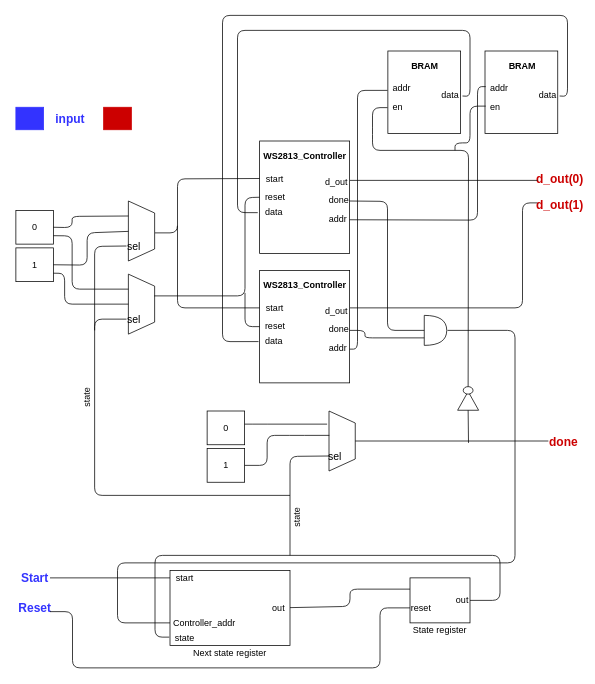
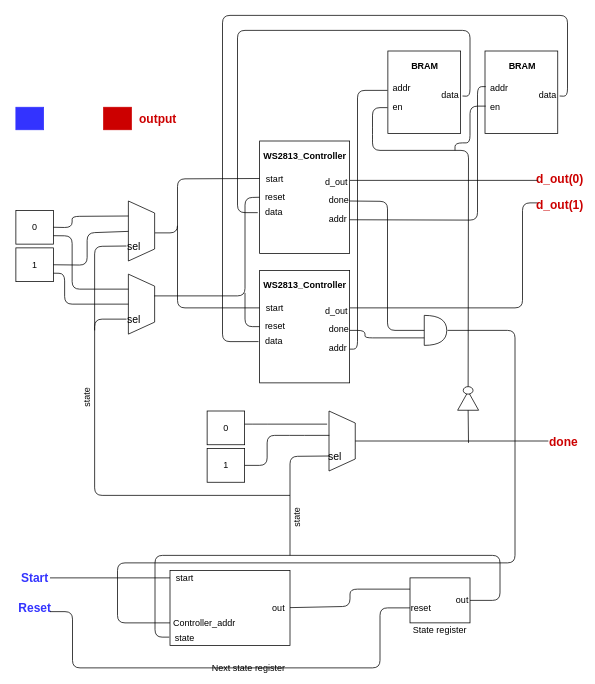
- <mxCell id="50" value="&lt;span style=&quot;font-size: 16px&quot;&gt;&lt;font color=&quot;#3333ff&quot;&gt;&lt;b&gt;input&lt;/b&gt;&lt;/font&gt;&lt;/span&gt;" style="text;html=1;strokeColor=none;fillColor=none;align=center;verticalAlign=middle;whiteSpace=wrap;rounded=0;" vertex="1" parent="1"><mxGeometry x="67.5" y="147.5" width="50" height="20" as="geometry" /></mxCell>
+ <mxCell id="52" value="&lt;span style=&quot;font-size: 16px&quot;&gt;&lt;b&gt;&lt;font color=&quot;#cc0000&quot;&gt;output&lt;/font&gt;&lt;/b&gt;&lt;/span&gt;" style="text;html=1;strokeColor=none;fillColor=none;align=center;verticalAlign=middle;whiteSpace=wrap;rounded=0;" vertex="1" parent="1"><mxGeometry x="184.5" y="147.5" width="50" height="20" as="geometry" /></mxCell>
- <mxCell id="3" value="Next state register" style="text;html=1;strokeColor=none;fillColor=none;align=center;verticalAlign=middle;whiteSpace=wrap;rounded=0;" vertex="1" parent="1"><mxGeometry x="256" y="860" width="100" height="20" as="geometry" /></mxCell>
+ <mxCell id="3" value="Next state register" style="text;html=1;strokeColor=none;fillColor=none;align=center;verticalAlign=middle;whiteSpace=wrap;rounded=0;" vertex="1" parent="1"><mxGeometry x="281" y="880" width="100" height="20" as="geometry" /></mxCell>
